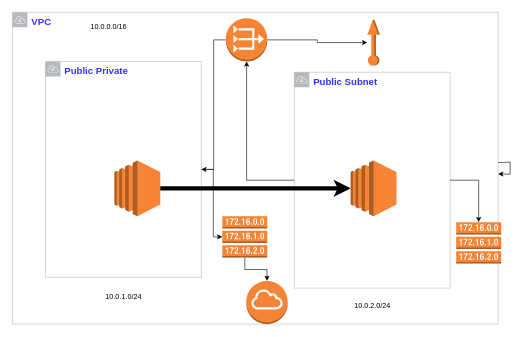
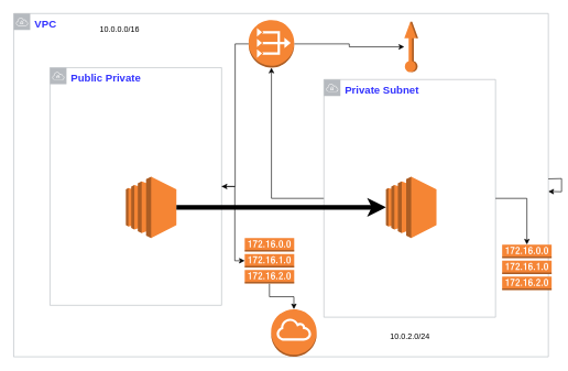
- <mxCell id="5" value="&lt;b&gt;&lt;font color=&quot;#3333ff&quot; style=&quot;font-size: 16px;&quot;&gt;Public Subnet&lt;/font&gt;&lt;/b&gt;" style="sketch=0;outlineConnect=0;gradientColor=none;html=1;whiteSpace=wrap;fontSize=12;fontStyle=0;shape=mxgraph.aws4.group;grIcon=mxgraph.aws4.group_vpc;strokeColor=#B6BABF;fillColor=none;verticalAlign=top;align=left;spacingLeft=30;fontColor=#B6BABF;dashed=0;" vertex="1" parent="1"><mxGeometry x="490" y="120" width="260" height="360" as="geometry" /></mxCell>
+ <mxCell id="5" value="&lt;b&gt;&lt;font color=&quot;#3333ff&quot; style=&quot;font-size: 16px;&quot;&gt;Private Subnet&lt;/font&gt;&lt;/b&gt;" style="sketch=0;outlineConnect=0;gradientColor=none;html=1;whiteSpace=wrap;fontSize=12;fontStyle=0;shape=mxgraph.aws4.group;grIcon=mxgraph.aws4.group_vpc;strokeColor=#B6BABF;fillColor=none;verticalAlign=top;align=left;spacingLeft=30;fontColor=#B6BABF;dashed=0;" vertex="1" parent="1"><mxGeometry x="490" y="120" width="260" height="360" as="geometry" /></mxCell>
- <mxCell id="13" value="10.0.1.0/24" style="text;html=1;align=center;verticalAlign=middle;resizable=0;points=[];autosize=1;strokeColor=none;fillColor=none;" vertex="1" parent="1"><mxGeometry x="165" y="480" width="80" height="30" as="geometry" /></mxCell>
